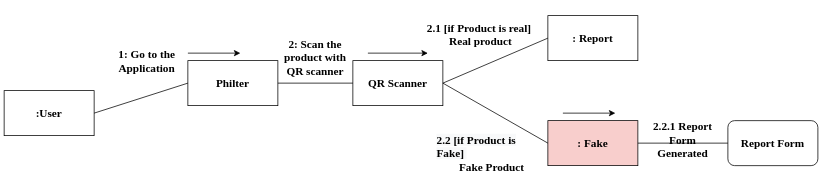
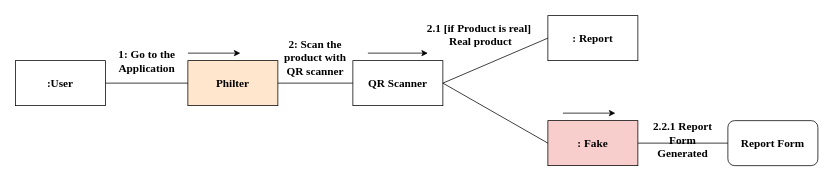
- <mxCell id="3" value="Philter" style="rounded=0;whiteSpace=wrap;html=1;fontStyle=1;fontFamily=Times New Roman;fontSize=15;" parent="1" vertex="1"><mxGeometry x="250" y="80" width="120" height="60" as="geometry" /></mxCell>
+ <mxCell id="3" value="Philter" style="rounded=0;whiteSpace=wrap;html=1;fontStyle=1;fontFamily=Times New Roman;fontSize=15;fillColor=#ffe6cc;" parent="1" vertex="1"><mxGeometry x="250" y="80" width="120" height="60" as="geometry" /></mxCell>
- <mxCell id="2" value=":User" style="rounded=0;whiteSpace=wrap;html=1;fontStyle=1;fontFamily=Times New Roman;fontSize=15;" parent="1" vertex="1"><mxGeometry x="5" y="120" width="120" height="60" as="geometry" /></mxCell>
+ <mxCell id="2" value=":User" style="rounded=0;whiteSpace=wrap;html=1;fontStyle=1;fontFamily=Times New Roman;fontSize=15;" parent="1" vertex="1"><mxGeometry x="20" y="80" width="120" height="60" as="geometry" /></mxCell>
- <mxCell id="16" value="&lt;span style=&quot;color: rgb(0, 0, 0); font-size: 15px; font-style: normal; font-variant-ligatures: normal; font-variant-caps: normal; letter-spacing: normal; orphans: 2; text-align: center; text-indent: 0px; text-transform: none; widows: 2; word-spacing: 0px; -webkit-text-stroke-width: 0px; background-color: rgb(248, 249, 250); text-decoration-thickness: initial; text-decoration-style: initial; text-decoration-color: initial; float: none; display: inline !important;&quot;&gt;2.2 [if Product is Fake]&amp;nbsp;&lt;br style=&quot;font-size: 15px;&quot;&gt;&lt;/span&gt;&lt;span style=&quot;white-space: pre; font-size: 15px;&quot;&gt;&#09;&lt;/span&gt;Fake Product" style="text;whiteSpace=wrap;html=1;fontStyle=1;fontFamily=Times New Roman;fontSize=15;" parent="1" vertex="1"><mxGeometry x="580" y="170" width="150" height="50" as="geometry" /></mxCell>
